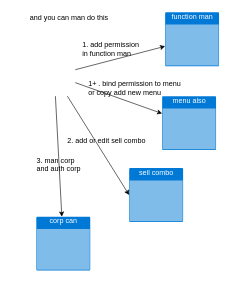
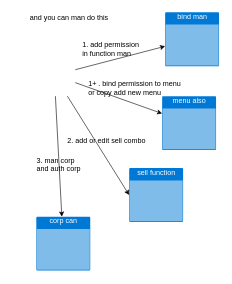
- <mxCell id="8" value="function man" style="html=1;strokeColor=none;fillColor=#0079D6;labelPosition=center;verticalLabelPosition=middle;verticalAlign=top;align=center;fontSize=12;outlineConnect=0;spacingTop=-6;fontColor=#FFFFFF;shape=mxgraph.sitemap.page;" vertex="1" parent="1"><mxGeometry x="275" y="20" width="90" height="90" as="geometry" /></mxCell>
+ <mxCell id="8" value="bind man" style="html=1;strokeColor=none;fillColor=#0079D6;labelPosition=center;verticalLabelPosition=middle;verticalAlign=top;align=center;fontSize=12;outlineConnect=0;spacingTop=-6;fontColor=#FFFFFF;shape=mxgraph.sitemap.page;" vertex="1" parent="1"><mxGeometry x="275" y="20" width="90" height="90" as="geometry" /></mxCell>
- <mxCell id="12" value="sell combo" style="html=1;strokeColor=none;fillColor=#0079D6;labelPosition=center;verticalLabelPosition=middle;verticalAlign=top;align=center;fontSize=12;outlineConnect=0;spacingTop=-6;fontColor=#FFFFFF;shape=mxgraph.sitemap.page;" vertex="1" parent="1"><mxGeometry x="215" y="280" width="90" height="90" as="geometry" /></mxCell>
+ <mxCell id="12" value="sell function" style="html=1;strokeColor=none;fillColor=#0079D6;labelPosition=center;verticalLabelPosition=middle;verticalAlign=top;align=center;fontSize=12;outlineConnect=0;spacingTop=-6;fontColor=#FFFFFF;shape=mxgraph.sitemap.page;" vertex="1" parent="1"><mxGeometry x="215" y="280" width="90" height="90" as="geometry" /></mxCell>
